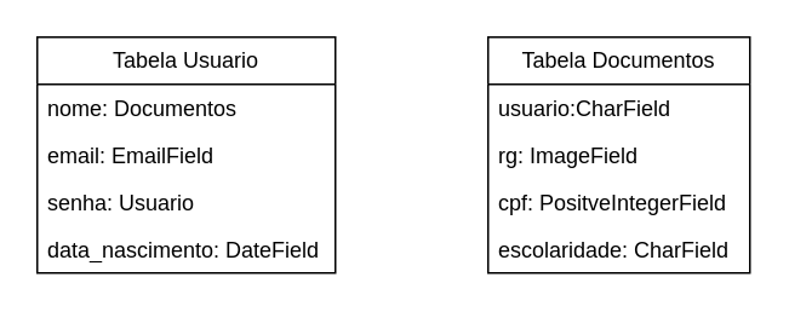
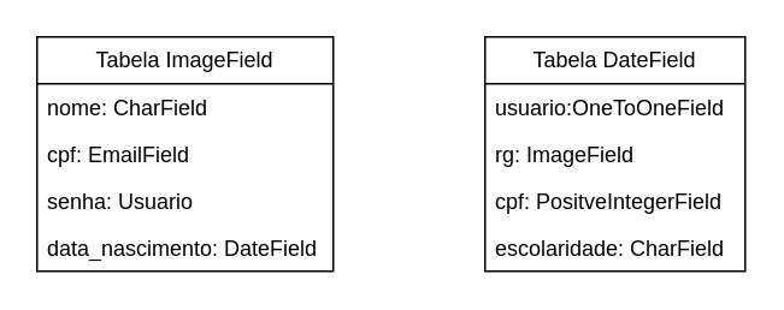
- <mxCell id="2" value="Tabela Usuario" style="swimlane;fontStyle=0;childLayout=stackLayout;horizontal=1;startSize=26;fillColor=none;horizontalStack=0;resizeParent=1;resizeParentMax=0;resizeLast=0;collapsible=1;marginBottom=0;whiteSpace=wrap;html=1;" vertex="1" parent="1"><mxGeometry x="20" y="20" width="164" height="130" as="geometry" /></mxCell>
+ <mxCell id="2" value="Tabela ImageField" style="swimlane;fontStyle=0;childLayout=stackLayout;horizontal=1;startSize=26;fillColor=none;horizontalStack=0;resizeParent=1;resizeParentMax=0;resizeLast=0;collapsible=1;marginBottom=0;whiteSpace=wrap;html=1;" vertex="1" parent="1"><mxGeometry x="20" y="20" width="164" height="130" as="geometry" /></mxCell>
- <mxCell id="7" value="Tabela Documentos" style="swimlane;fontStyle=0;childLayout=stackLayout;horizontal=1;startSize=26;fillColor=none;horizontalStack=0;resizeParent=1;resizeParentMax=0;resizeLast=0;collapsible=1;marginBottom=0;whiteSpace=wrap;html=1;" vertex="1" parent="1"><mxGeometry x="268" y="20" width="144" height="130" as="geometry" /></mxCell>
+ <mxCell id="7" value="Tabela DateField" style="swimlane;fontStyle=0;childLayout=stackLayout;horizontal=1;startSize=26;fillColor=none;horizontalStack=0;resizeParent=1;resizeParentMax=0;resizeLast=0;collapsible=1;marginBottom=0;whiteSpace=wrap;html=1;" vertex="1" parent="1"><mxGeometry x="268" y="20" width="144" height="130" as="geometry" /></mxCell>
- <mxCell id="3" value="nome: Documentos" style="text;strokeColor=none;fillColor=none;align=left;verticalAlign=top;spacingLeft=4;spacingRight=4;overflow=hidden;rotatable=0;points=[[0,0.5],[1,0.5]];portConstraint=eastwest;whiteSpace=wrap;html=1;" vertex="1" parent="2"><mxGeometry y="26" width="164" height="26" as="geometry" /></mxCell>
+ <mxCell id="3" value="nome: CharField" style="text;strokeColor=none;fillColor=none;align=left;verticalAlign=top;spacingLeft=4;spacingRight=4;overflow=hidden;rotatable=0;points=[[0,0.5],[1,0.5]];portConstraint=eastwest;whiteSpace=wrap;html=1;" vertex="1" parent="2"><mxGeometry y="26" width="164" height="26" as="geometry" /></mxCell>
- <mxCell id="8" value="usuario:CharField" style="text;strokeColor=none;fillColor=none;align=left;verticalAlign=top;spacingLeft=4;spacingRight=4;overflow=hidden;rotatable=0;points=[[0,0.5],[1,0.5]];portConstraint=eastwest;whiteSpace=wrap;html=1;" vertex="1" parent="7"><mxGeometry y="26" width="144" height="26" as="geometry" /></mxCell>
+ <mxCell id="8" value="usuario:OneToOneField" style="text;strokeColor=none;fillColor=none;align=left;verticalAlign=top;spacingLeft=4;spacingRight=4;overflow=hidden;rotatable=0;points=[[0,0.5],[1,0.5]];portConstraint=eastwest;whiteSpace=wrap;html=1;" vertex="1" parent="7"><mxGeometry y="26" width="144" height="26" as="geometry" /></mxCell>
- <mxCell id="4" value="email: EmailField" style="text;strokeColor=none;fillColor=none;align=left;verticalAlign=top;spacingLeft=4;spacingRight=4;overflow=hidden;rotatable=0;points=[[0,0.5],[1,0.5]];portConstraint=eastwest;whiteSpace=wrap;html=1;" vertex="1" parent="2"><mxGeometry y="52" width="164" height="26" as="geometry" /></mxCell>
+ <mxCell id="4" value="cpf: EmailField" style="text;strokeColor=none;fillColor=none;align=left;verticalAlign=top;spacingLeft=4;spacingRight=4;overflow=hidden;rotatable=0;points=[[0,0.5],[1,0.5]];portConstraint=eastwest;whiteSpace=wrap;html=1;" vertex="1" parent="2"><mxGeometry y="52" width="164" height="26" as="geometry" /></mxCell>
